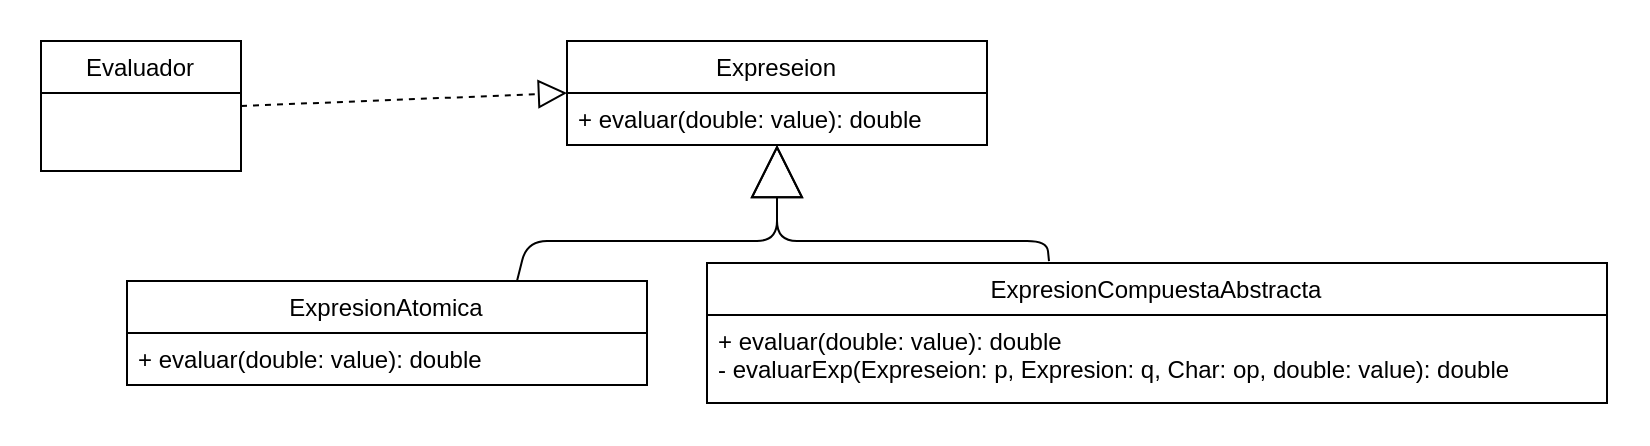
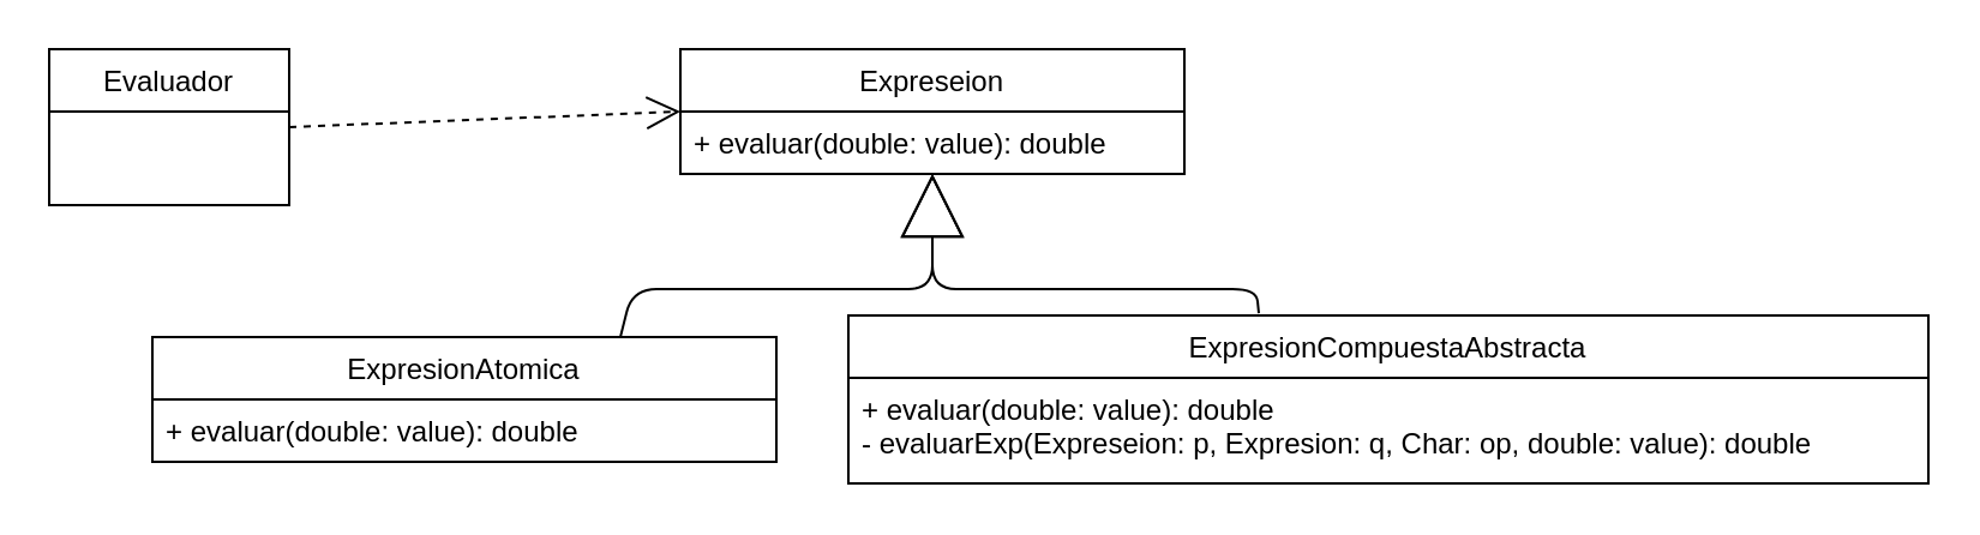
- <mxCell id="5" value="" style="endArrow=block;dashed=1;endFill=0;endSize=12;html=1;exitX=1;exitY=0.5;exitDx=0;exitDy=0;entryX=0;entryY=0.5;entryDx=0;entryDy=0;" parent="1" source="2" target="3" edge="1"><mxGeometry width="160" relative="1" as="geometry"><mxPoint x="253" y="170" as="sourcePoint" /><mxPoint x="413" y="170" as="targetPoint" /></mxGeometry></mxCell>
+ <mxCell id="5" value="" style="endArrow=open;dashed=1;endFill=0;endSize=12;html=1;exitX=1;exitY=0.5;exitDx=0;exitDy=0;entryX=0;entryY=0.5;entryDx=0;entryDy=0;" parent="1" source="2" target="3" edge="1"><mxGeometry width="160" relative="1" as="geometry"><mxPoint x="253" y="170" as="sourcePoint" /><mxPoint x="413" y="170" as="targetPoint" /></mxGeometry></mxCell>
